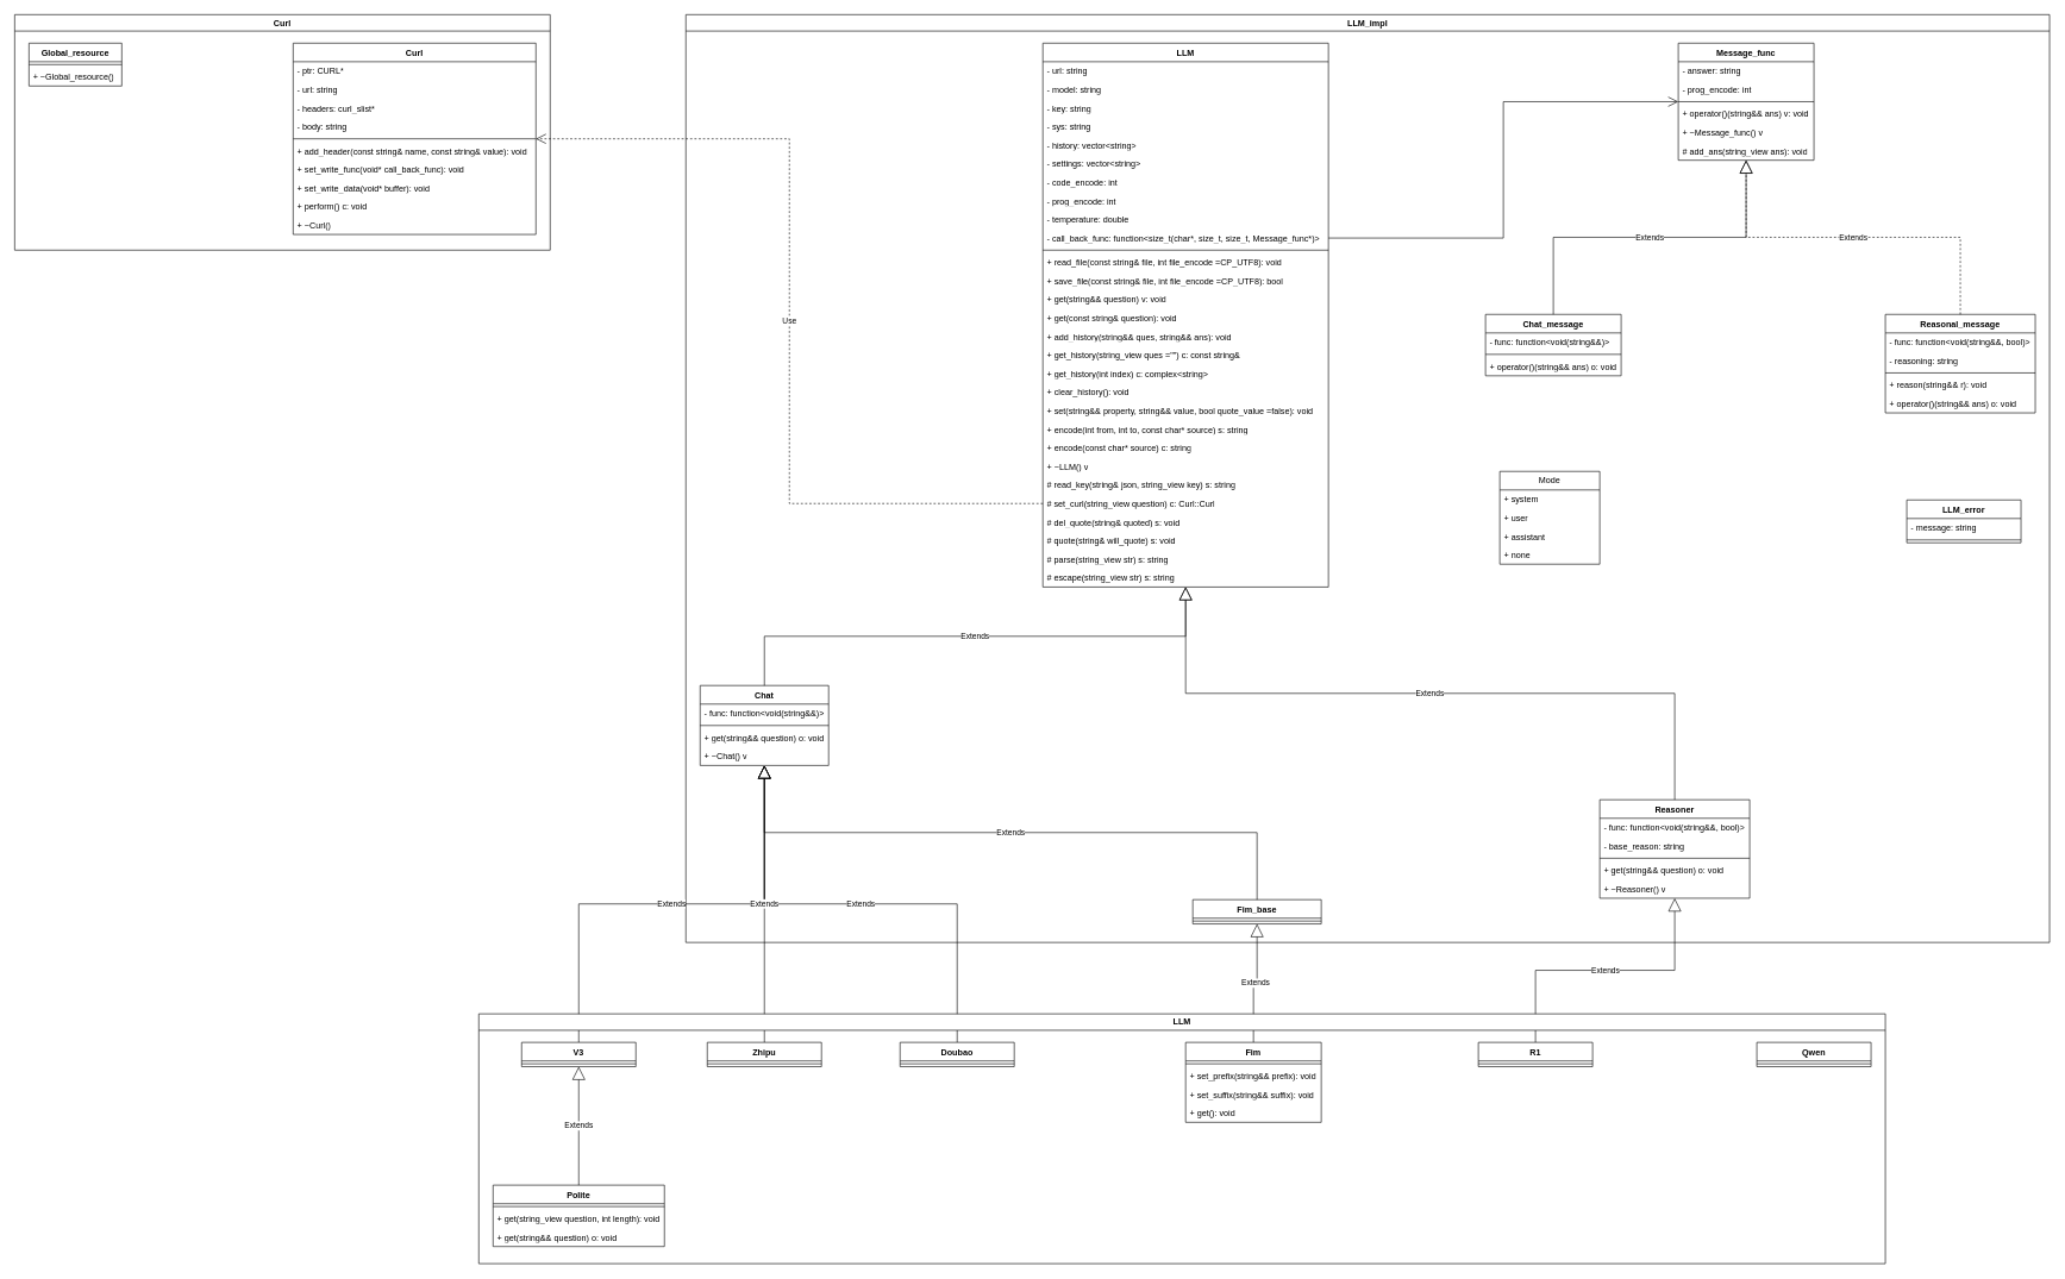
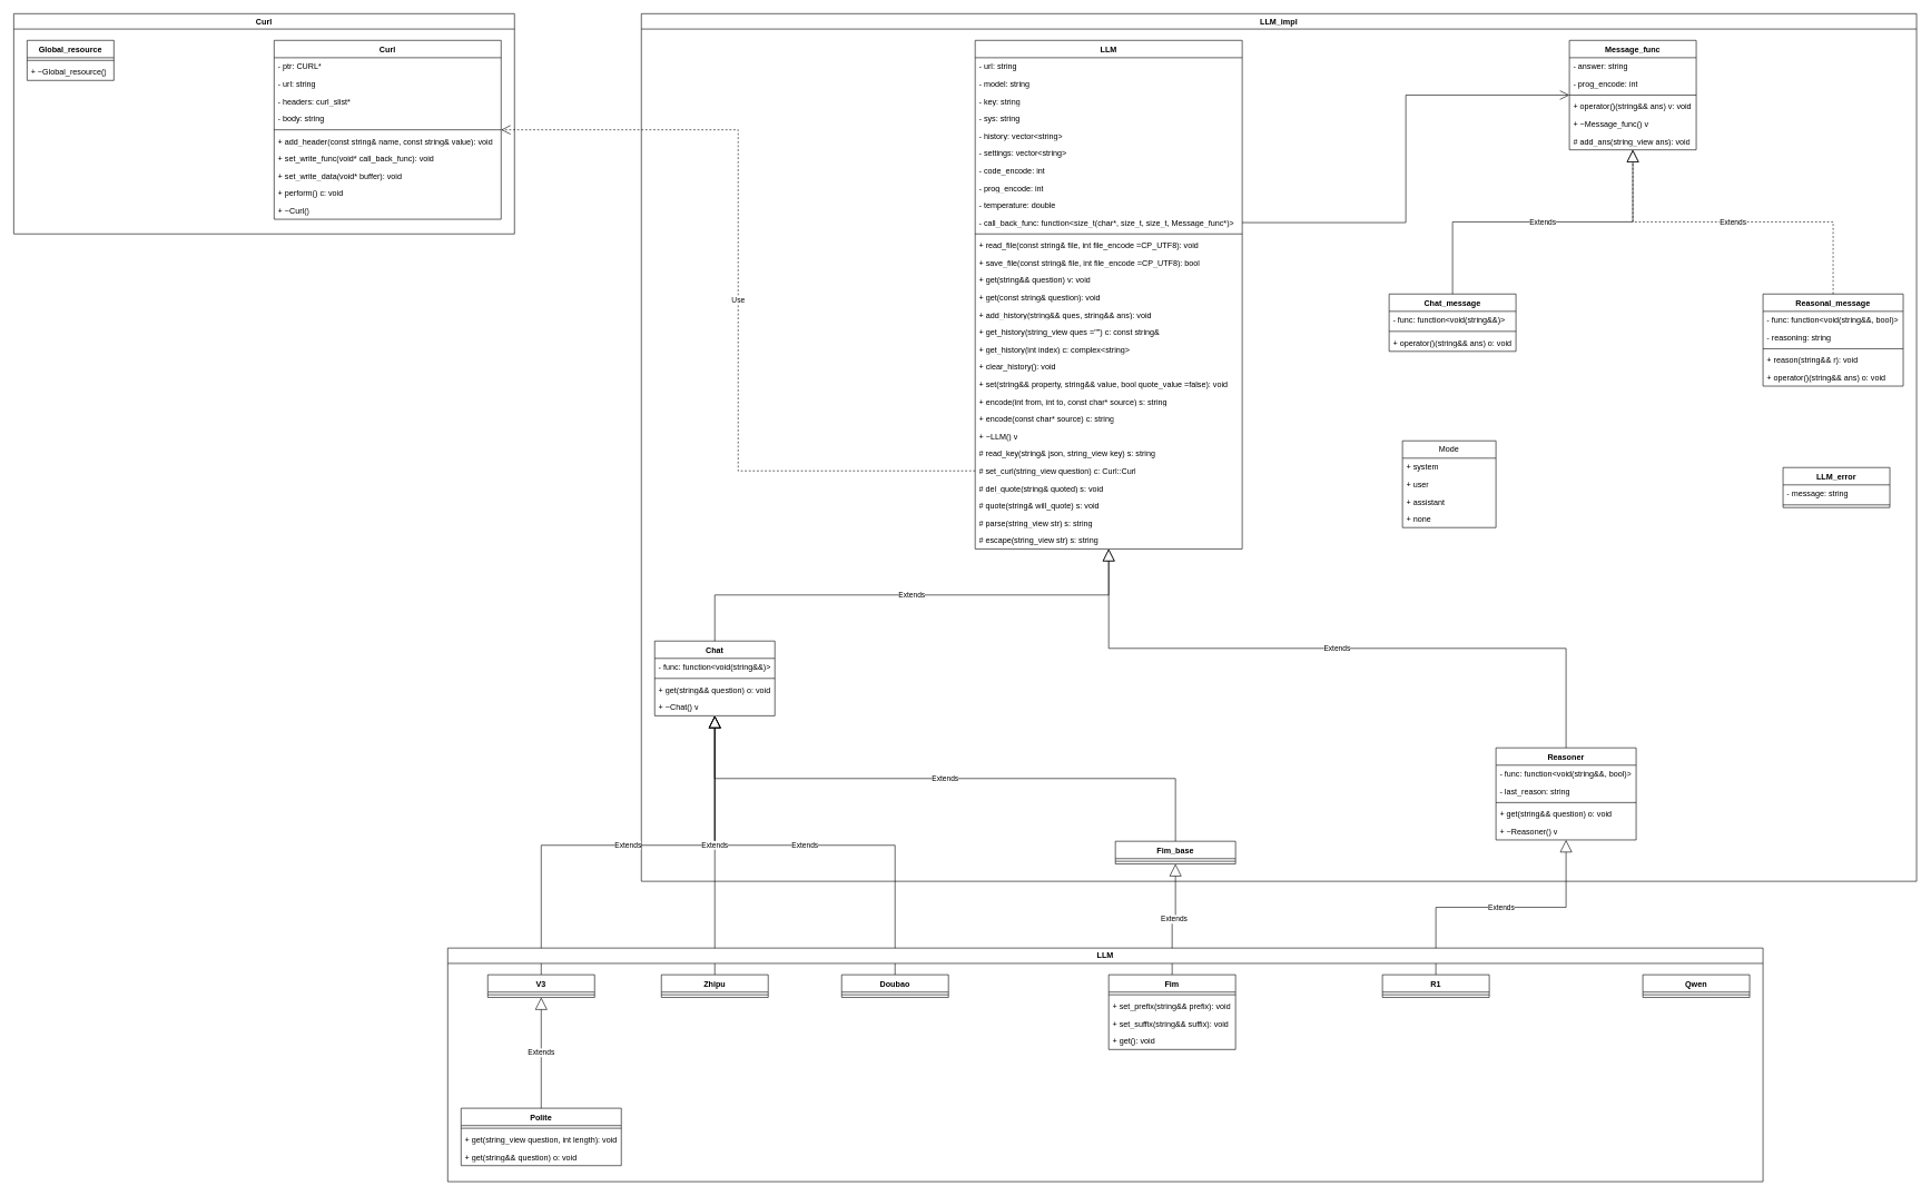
- <mxCell id="61" value="- base_reason: string" style="text;strokeColor=none;fillColor=none;align=left;verticalAlign=top;spacingLeft=4;spacingRight=4;overflow=hidden;rotatable=0;points=[[0,0.5],[1,0.5]];portConstraint=eastwest;whiteSpace=wrap;html=1;" parent="59" vertex="1"><mxGeometry y="52" width="210" height="26" as="geometry" /></mxCell>
+ <mxCell id="61" value="- last_reason: string" style="text;strokeColor=none;fillColor=none;align=left;verticalAlign=top;spacingLeft=4;spacingRight=4;overflow=hidden;rotatable=0;points=[[0,0.5],[1,0.5]];portConstraint=eastwest;whiteSpace=wrap;html=1;" parent="59" vertex="1"><mxGeometry y="52" width="210" height="26" as="geometry" /></mxCell>
